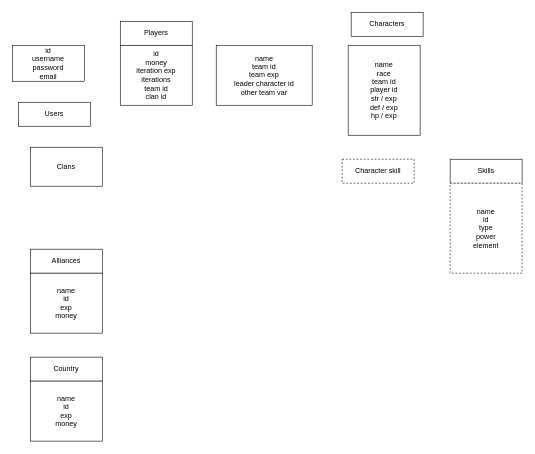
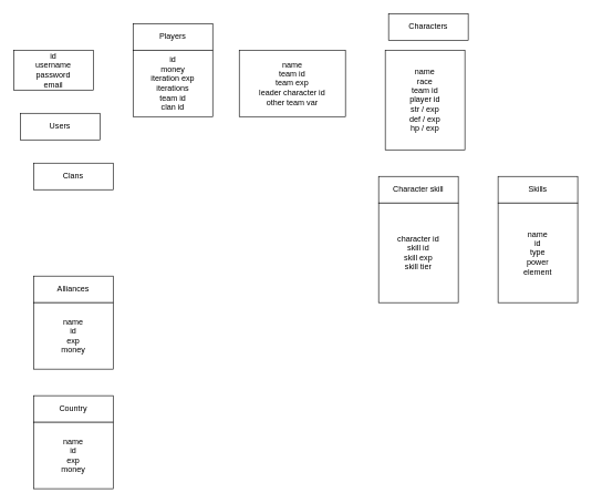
- <mxCell id="9" value="Clans" style="rounded=0;whiteSpace=wrap;html=1;" vertex="1" parent="1"><mxGeometry x="50" y="245" width="120" height="65" as="geometry" /></mxCell>
+ <mxCell id="9" value="Clans" style="rounded=0;whiteSpace=wrap;html=1;" vertex="1" parent="1"><mxGeometry x="50" y="245" width="120" height="40" as="geometry" /></mxCell>
- <mxCell id="16" value="Character skill" style="rounded=0;whiteSpace=wrap;html=1;dashed=1;" vertex="1" parent="1"><mxGeometry x="570" y="265" width="120" height="40" as="geometry" /></mxCell>
+ <mxCell id="16" value="Character skill" style="rounded=0;whiteSpace=wrap;html=1;" vertex="1" parent="1"><mxGeometry x="570" y="265" width="120" height="40" as="geometry" /></mxCell>
+ <mxCell id="17" value="character id&lt;br&gt;skill id&lt;br&gt;skill exp&lt;br&gt;skill tier" style="rounded=0;whiteSpace=wrap;html=1;" vertex="1" parent="1"><mxGeometry x="570" y="305" width="120" height="150" as="geometry" /></mxCell>
- <mxCell id="15" value="name&lt;br&gt;id&lt;br&gt;type&lt;br&gt;power&lt;br&gt;element" style="rounded=0;whiteSpace=wrap;html=1;dashed=1;" vertex="1" parent="1"><mxGeometry x="750" y="305" width="120" height="150" as="geometry" /></mxCell>
+ <mxCell id="15" value="name&lt;br&gt;id&lt;br&gt;type&lt;br&gt;power&lt;br&gt;element" style="rounded=0;whiteSpace=wrap;html=1;" vertex="1" parent="1"><mxGeometry x="750" y="305" width="120" height="150" as="geometry" /></mxCell>
